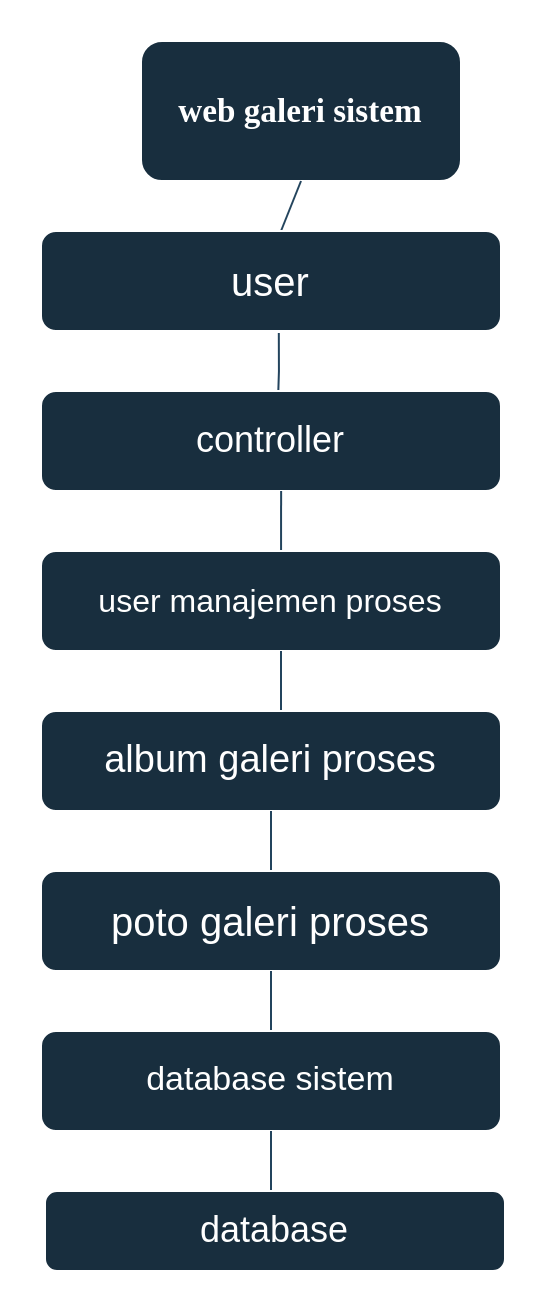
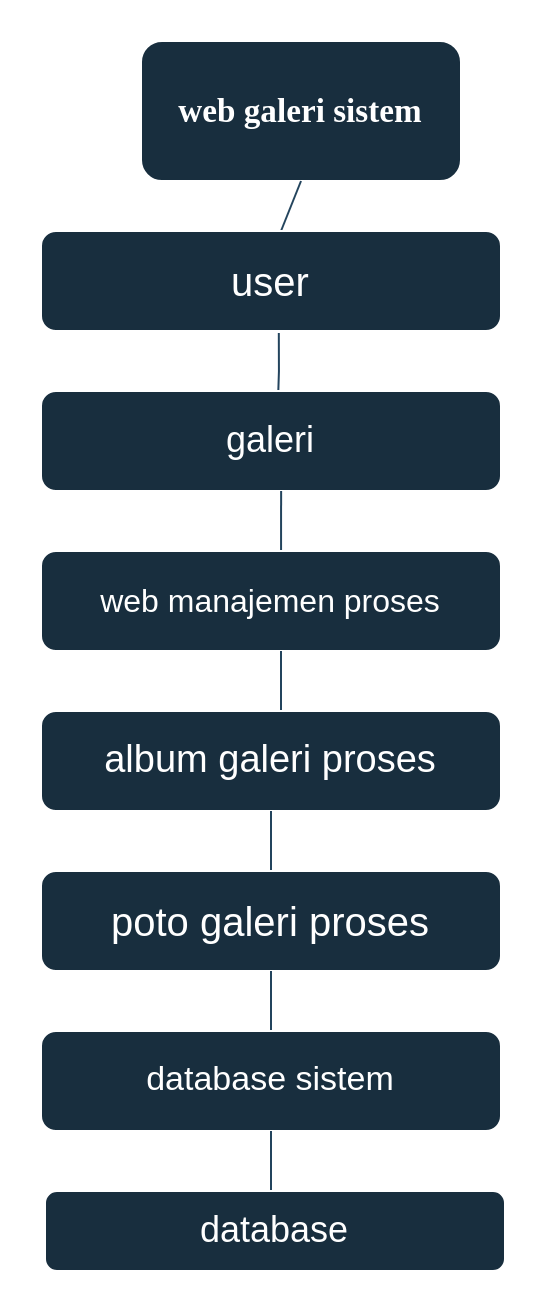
- <mxCell id="6" value="controller" style="rounded=1;whiteSpace=wrap;html=1;fontSize=18;labelBackgroundColor=none;fillColor=#182E3E;strokeColor=#FFFFFF;fontColor=#FFFFFF;" vertex="1" parent="1"><mxGeometry x="20" y="195" width="230" height="50" as="geometry" /></mxCell>
+ <mxCell id="6" value="galeri" style="rounded=1;whiteSpace=wrap;html=1;fontSize=18;labelBackgroundColor=none;fillColor=#182E3E;strokeColor=#FFFFFF;fontColor=#FFFFFF;" vertex="1" parent="1"><mxGeometry x="20" y="195" width="230" height="50" as="geometry" /></mxCell>
- <mxCell id="8" value="user manajemen proses" style="rounded=1;whiteSpace=wrap;html=1;fontSize=16;labelBackgroundColor=none;fillColor=#182E3E;strokeColor=#FFFFFF;fontColor=#FFFFFF;" vertex="1" parent="1"><mxGeometry x="20" y="275" width="230" height="50" as="geometry" /></mxCell>
+ <mxCell id="8" value="web manajemen proses" style="rounded=1;whiteSpace=wrap;html=1;fontSize=16;labelBackgroundColor=none;fillColor=#182E3E;strokeColor=#FFFFFF;fontColor=#FFFFFF;" vertex="1" parent="1"><mxGeometry x="20" y="275" width="230" height="50" as="geometry" /></mxCell>
